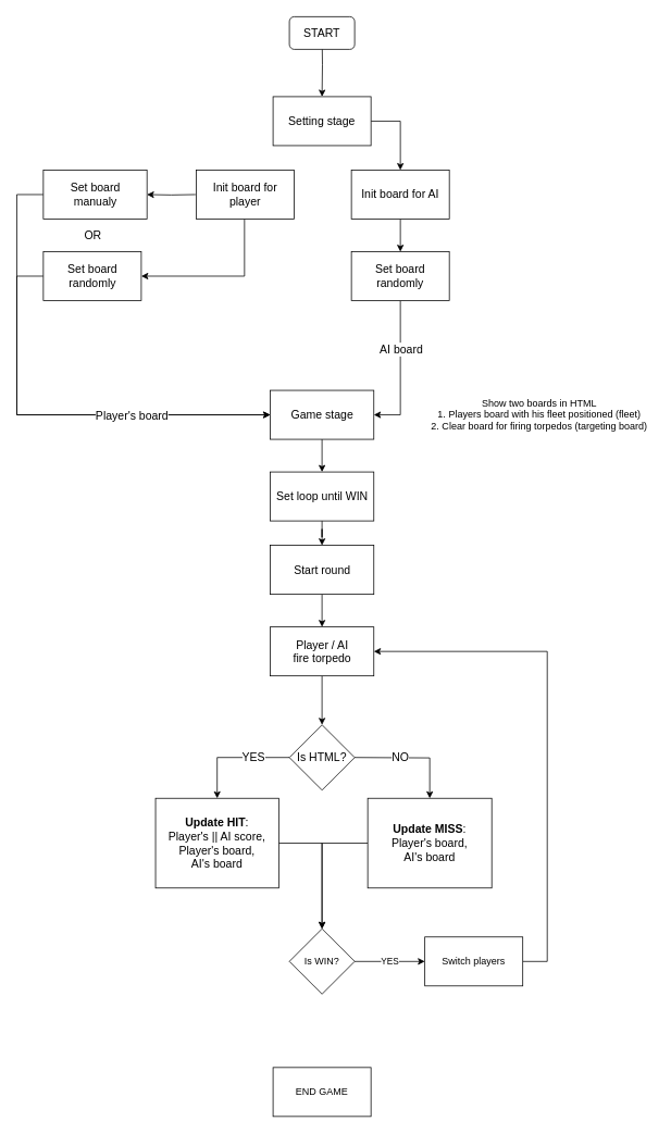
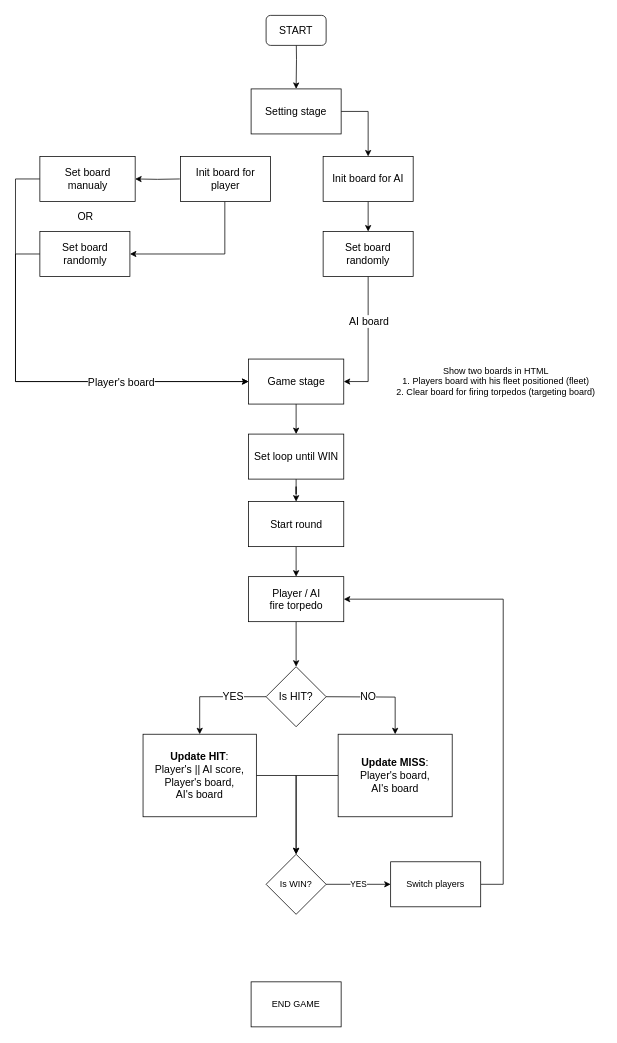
- <mxCell id="30" value="Is HTML?" style="rhombus;whiteSpace=wrap;html=1;fontSize=14;" parent="1" vertex="1"><mxGeometry x="354" y="888" width="80" height="80" as="geometry" /></mxCell>
+ <mxCell id="30" value="Is HIT?" style="rhombus;whiteSpace=wrap;html=1;fontSize=14;" parent="1" vertex="1"><mxGeometry x="354" y="888" width="80" height="80" as="geometry" /></mxCell>
